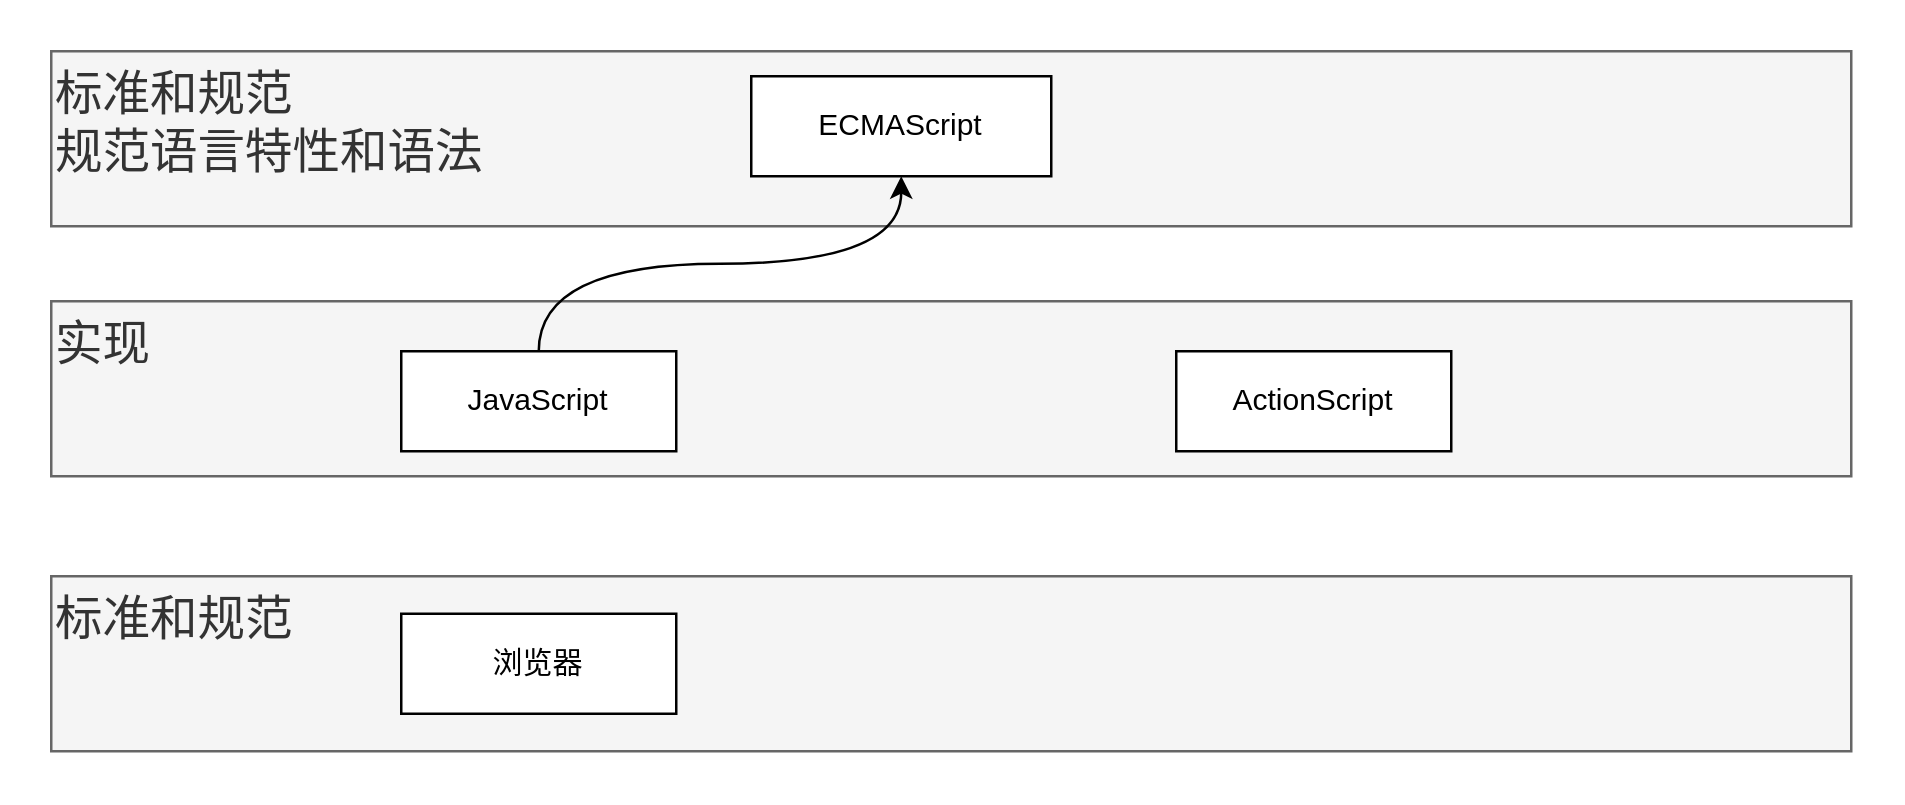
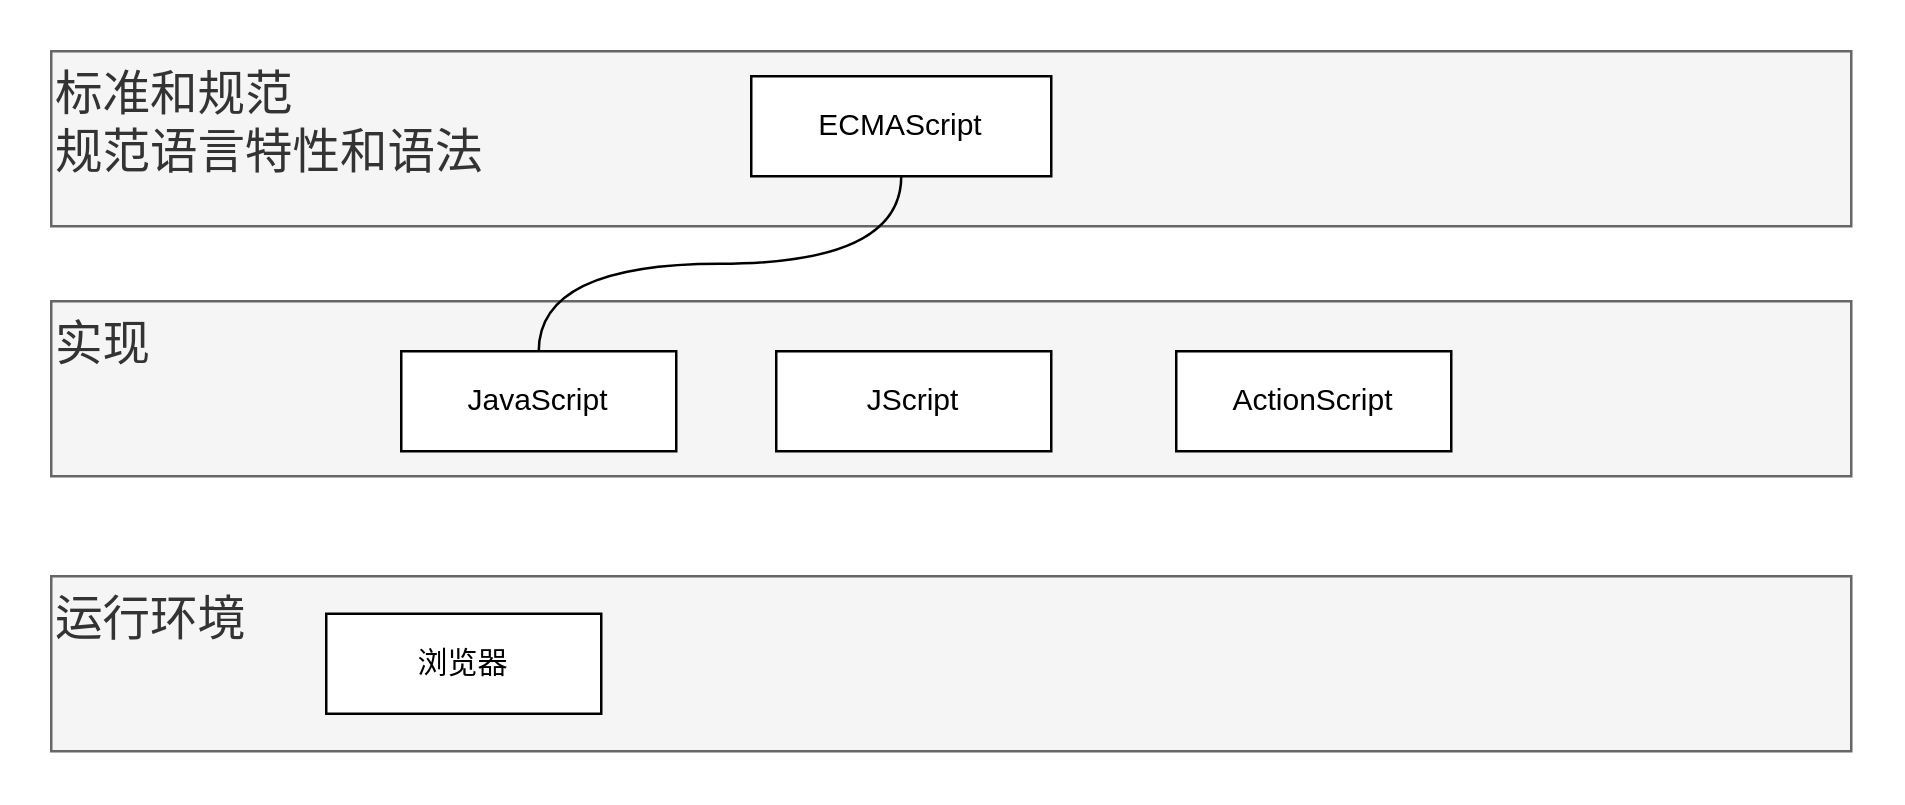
- <mxCell id="5" style="rounded=0;orthogonalLoop=1;jettySize=auto;html=1;exitX=0.5;exitY=0;exitDx=0;exitDy=0;entryX=0.5;entryY=1;entryDx=0;entryDy=0;edgeStyle=orthogonalEdgeStyle;curved=1;" parent="1" source="6" target="4" edge="1"><mxGeometry relative="1" as="geometry" /></mxCell>
+ <mxCell id="5" style="rounded=0;orthogonalLoop=1;jettySize=auto;html=1;exitX=0.5;exitY=0;exitDx=0;exitDy=0;entryX=0.5;entryY=1;entryDx=0;entryDy=0;edgeStyle=orthogonalEdgeStyle;curved=1;endArrow=none;" parent="1" source="6" target="4" edge="1"><mxGeometry relative="1" as="geometry" /></mxCell>
+ <mxCell id="7" value="JScript" style="rounded=0;whiteSpace=wrap;html=1;" parent="1" vertex="1"><mxGeometry x="310" y="140" width="110" height="40" as="geometry" /></mxCell>
- <mxCell id="9" value="标准和规范" style="rounded=0;whiteSpace=wrap;html=1;fillColor=#f5f5f5;fontColor=#333333;strokeColor=#666666;fontSize=19;align=left;verticalAlign=top;" parent="1" vertex="1"><mxGeometry x="20" y="230" width="720" height="70" as="geometry" /></mxCell>
+ <mxCell id="9" value="运行环境" style="rounded=0;whiteSpace=wrap;html=1;fillColor=#f5f5f5;fontColor=#333333;strokeColor=#666666;fontSize=19;align=left;verticalAlign=top;" parent="1" vertex="1"><mxGeometry x="20" y="230" width="720" height="70" as="geometry" /></mxCell>
- <mxCell id="10" value="浏览器" style="rounded=0;whiteSpace=wrap;html=1;" parent="1" vertex="1"><mxGeometry x="160" y="245" width="110" height="40" as="geometry" /></mxCell>
+ <mxCell id="10" value="浏览器" style="rounded=0;whiteSpace=wrap;html=1;" parent="1" vertex="1"><mxGeometry x="130" y="245" width="110" height="40" as="geometry" /></mxCell>
